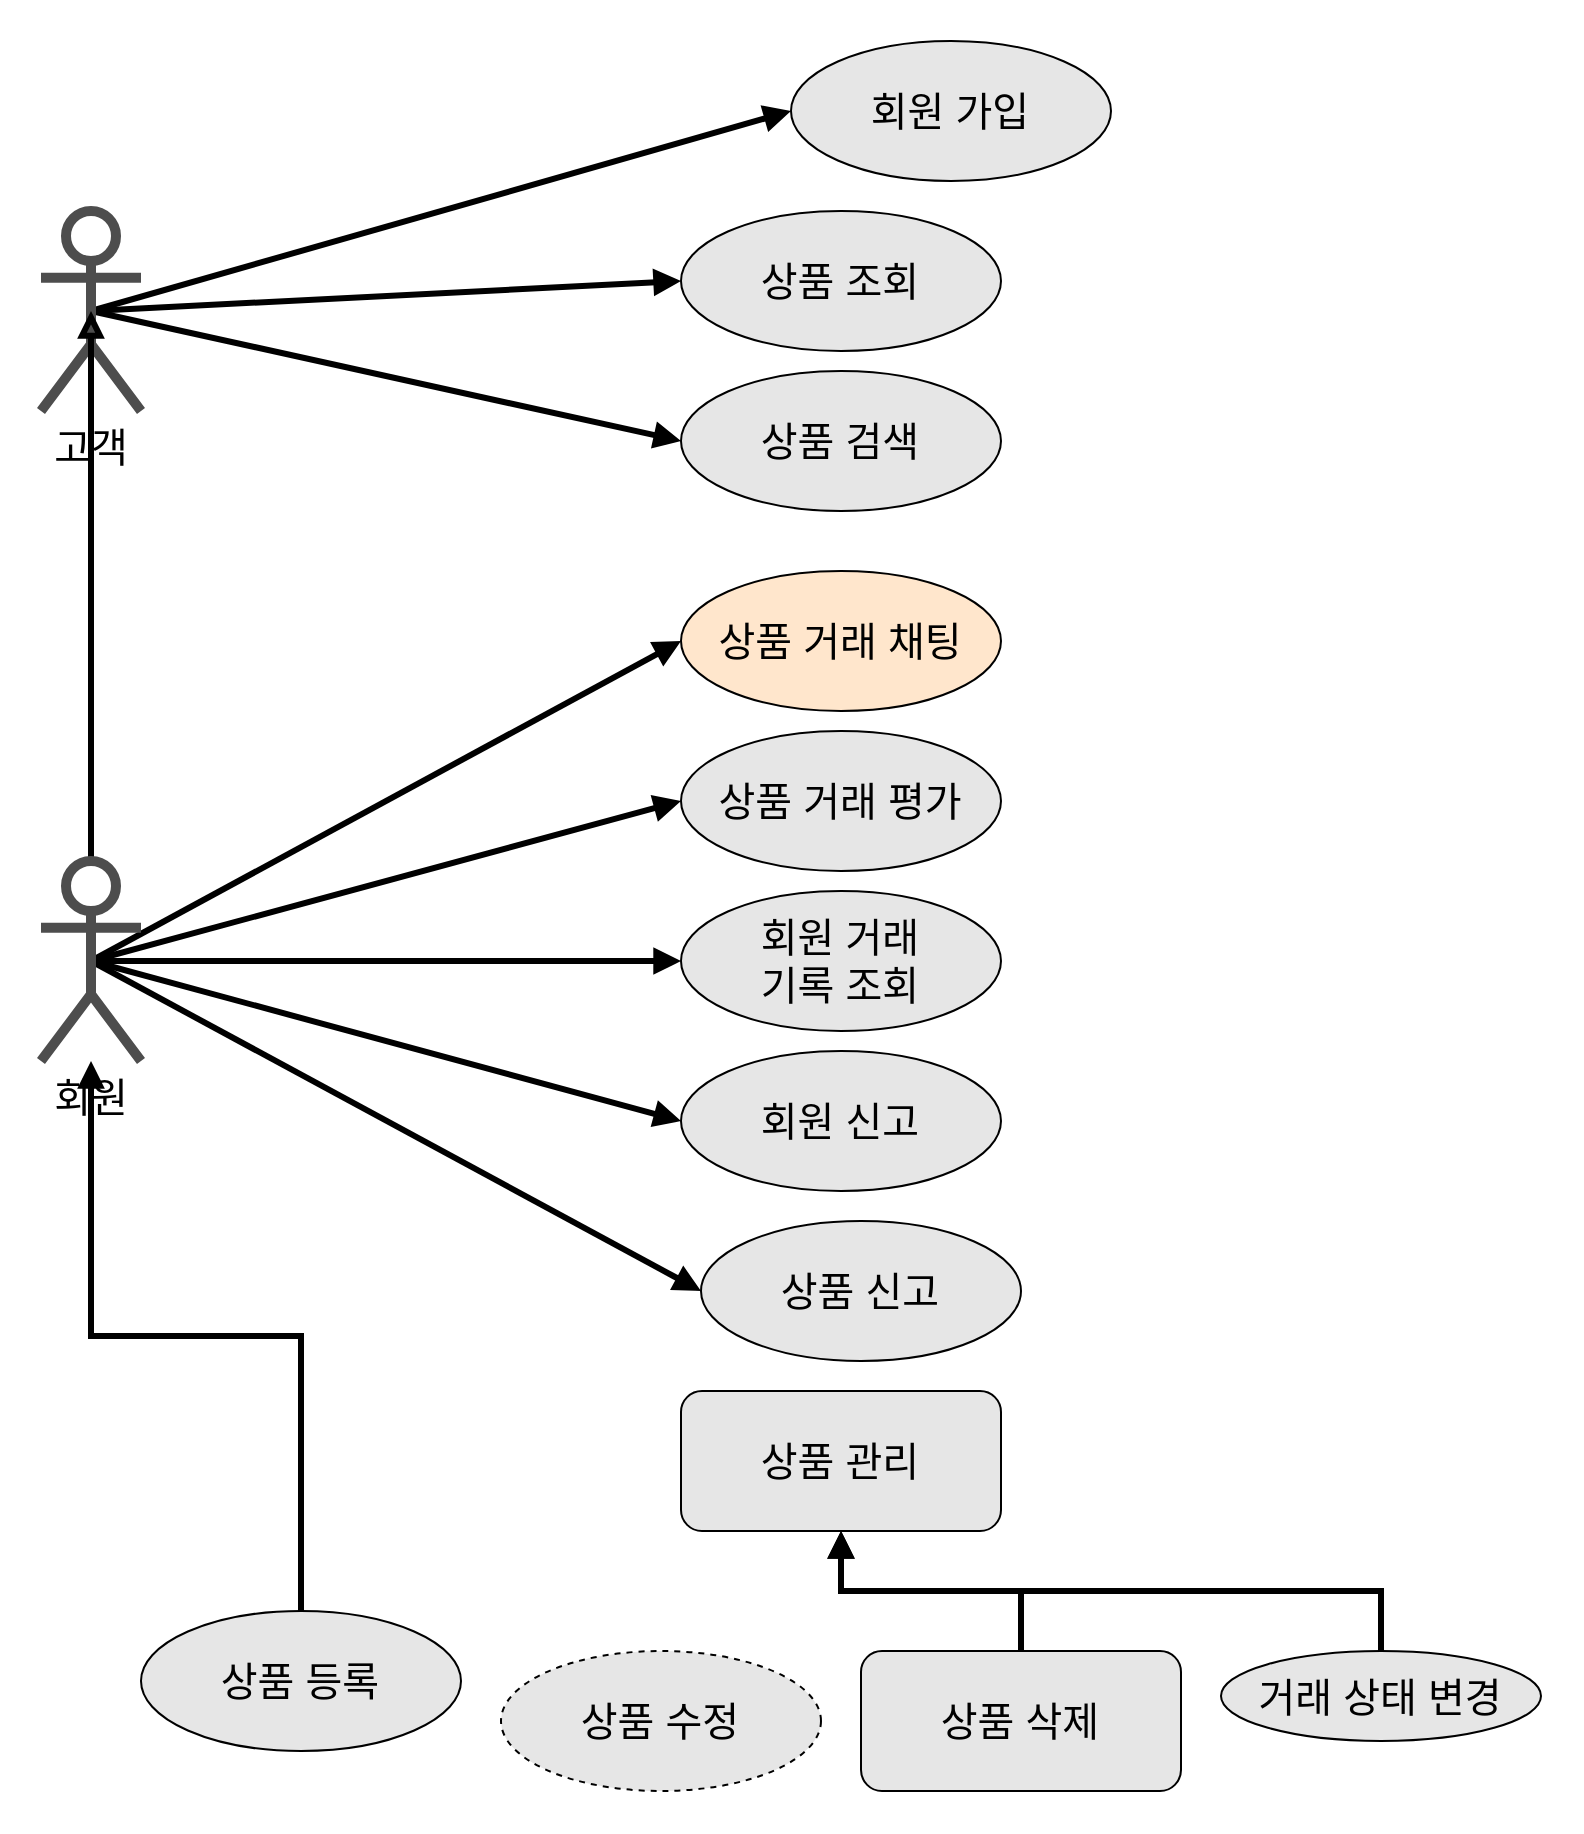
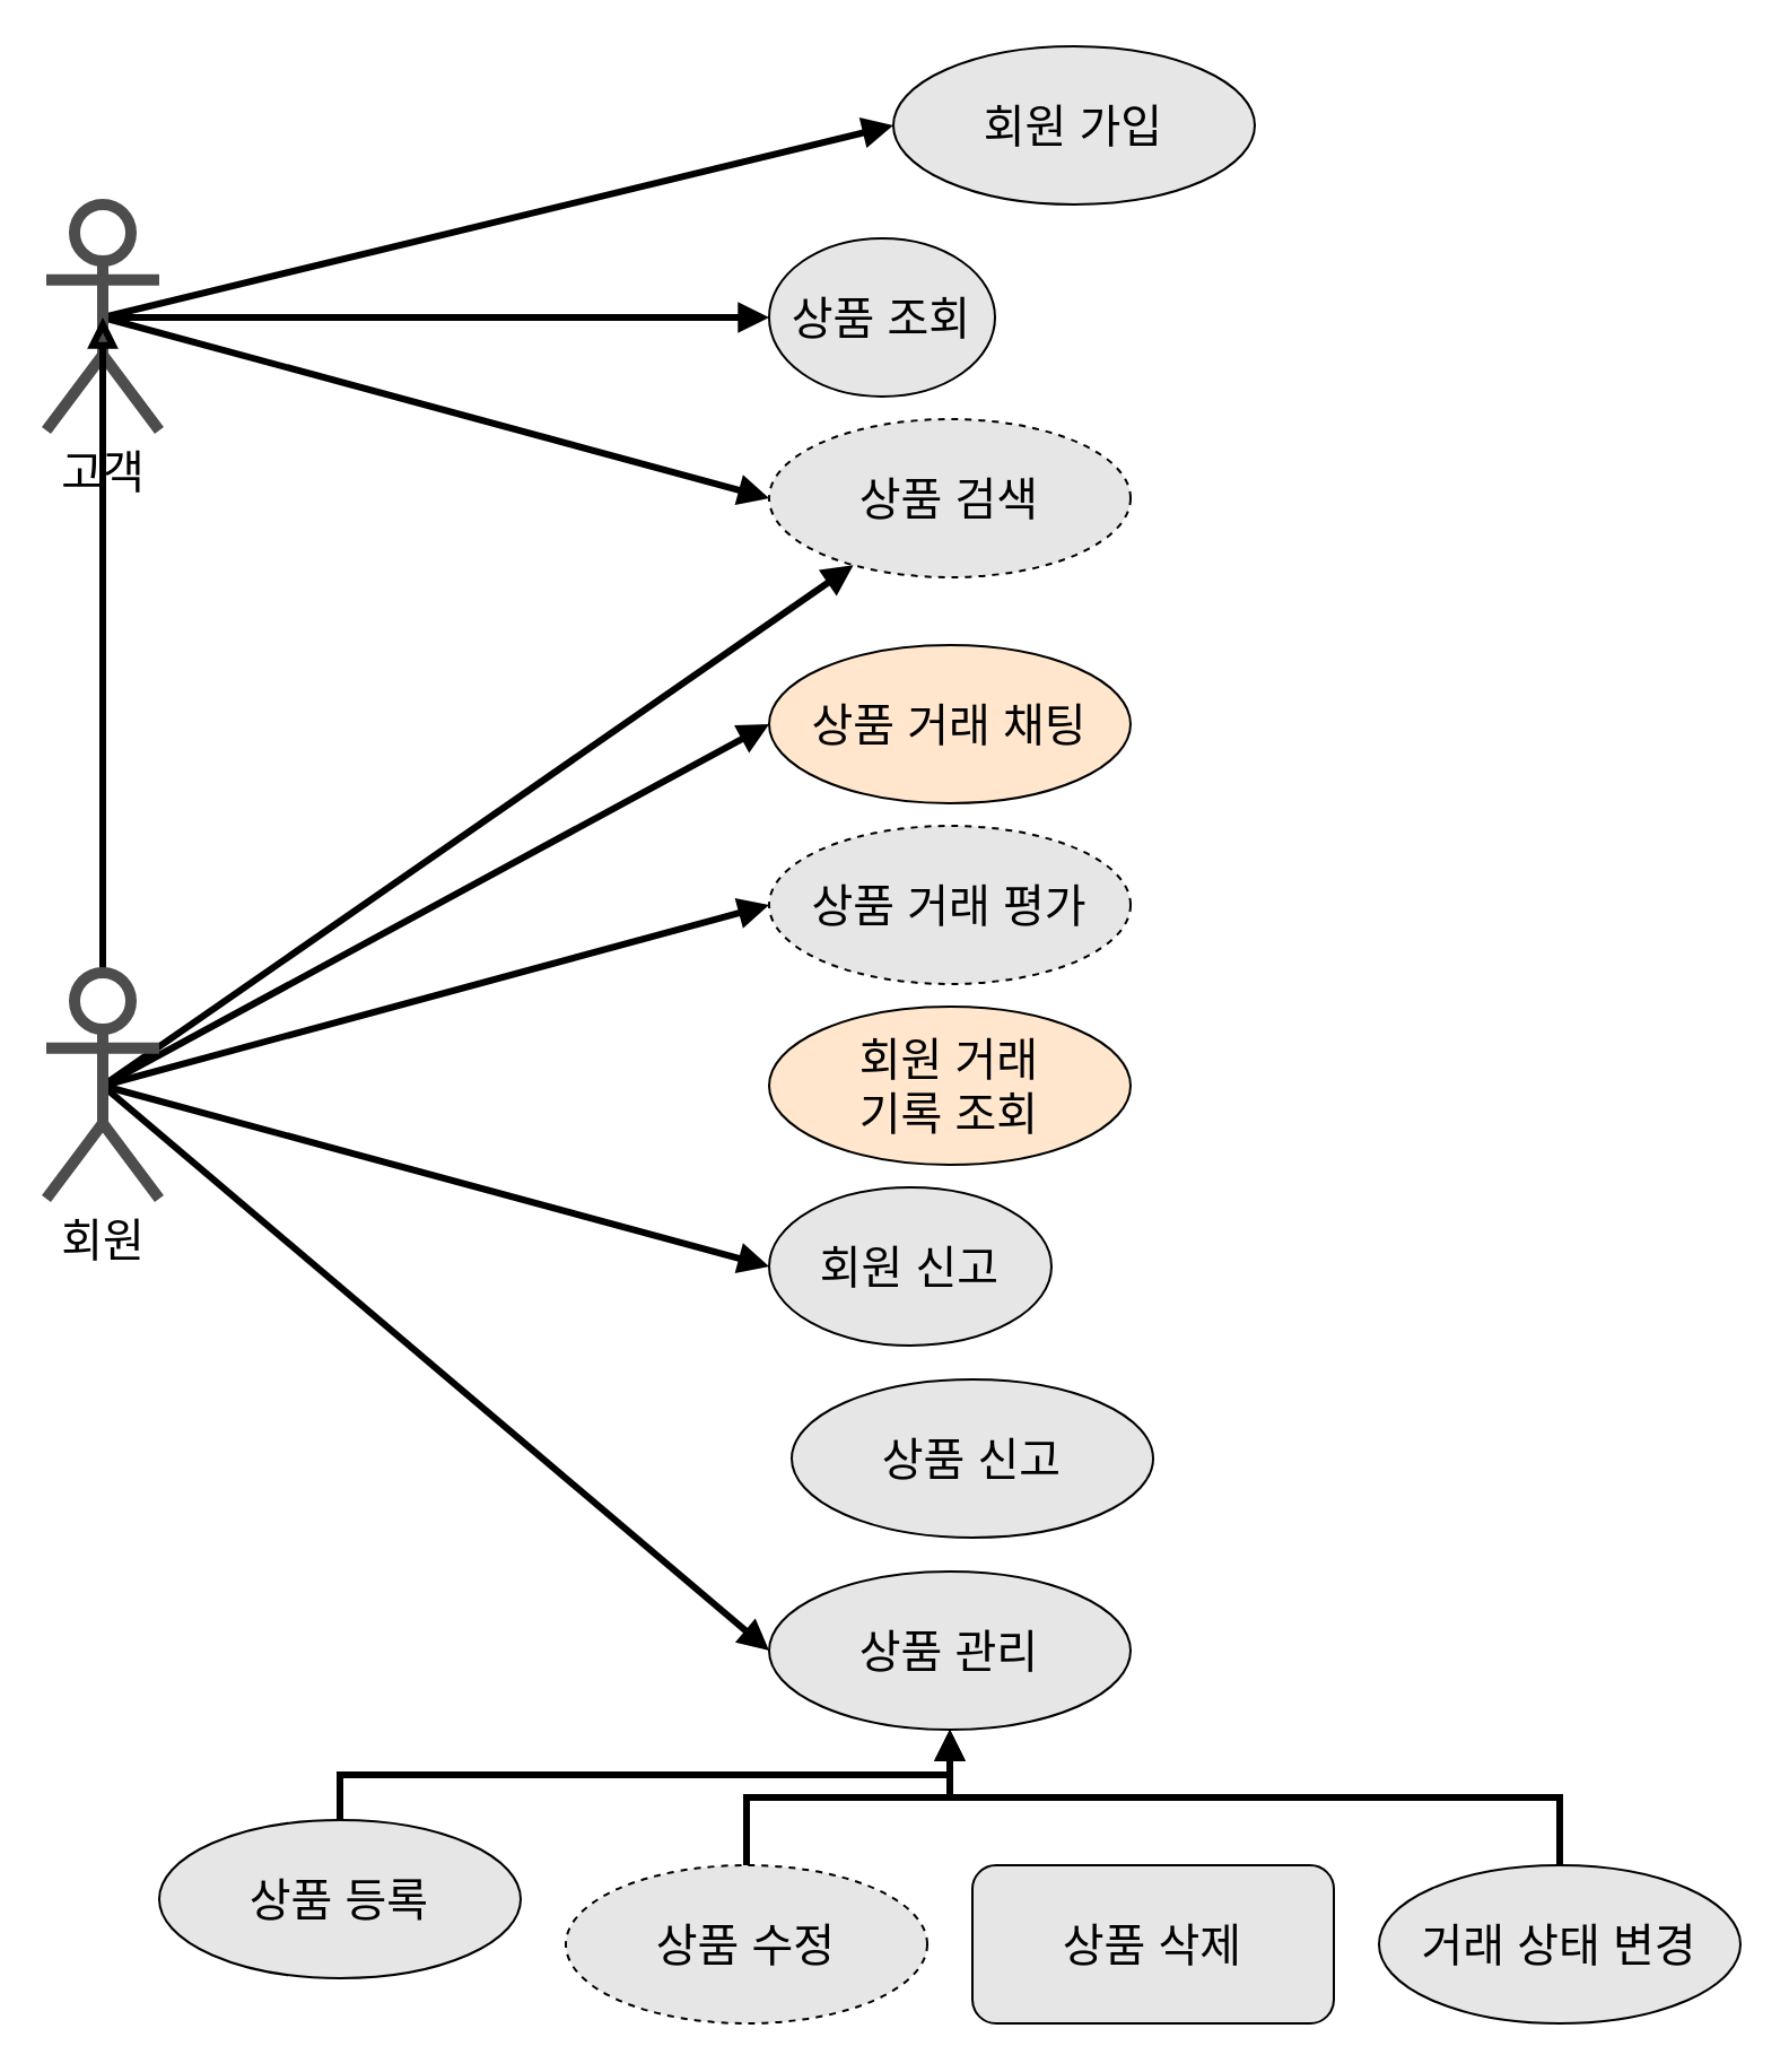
- <mxCell id="7" value="&lt;span style=&quot;font-size: 20px&quot;&gt;상품 조회&lt;/span&gt;" style="ellipse;whiteSpace=wrap;html=1;fillColor=#E6E6E6;" vertex="1" parent="1"><mxGeometry x="340" y="105" width="160" height="70" as="geometry" /></mxCell>
+ <mxCell id="7" value="&lt;span style=&quot;font-size: 20px&quot;&gt;상품 조회&lt;/span&gt;" style="ellipse;whiteSpace=wrap;html=1;fillColor=#E6E6E6;" vertex="1" parent="1"><mxGeometry x="340" y="105" width="100" height="70" as="geometry" /></mxCell>
- <mxCell id="5" value="고객" style="shape=umlActor;verticalLabelPosition=bottom;verticalAlign=top;html=1;outlineConnect=0;fontSize=20;strokeWidth=5;strokeColor=#4D4D4D;" vertex="1" parent="1"><mxGeometry x="20" y="105" width="50" height="100" as="geometry" /></mxCell>
+ <mxCell id="5" value="고객" style="shape=umlActor;verticalLabelPosition=bottom;verticalAlign=top;html=1;outlineConnect=0;fontSize=20;strokeWidth=5;strokeColor=#4D4D4D;" vertex="1" parent="1"><mxGeometry x="20" y="90" width="50" height="100" as="geometry" /></mxCell>
- <mxCell id="8" value="&lt;span style=&quot;font-size: 20px&quot;&gt;상품 검색&lt;/span&gt;" style="ellipse;whiteSpace=wrap;html=1;fillColor=#E6E6E6;" vertex="1" parent="1"><mxGeometry x="340" y="185" width="160" height="70" as="geometry" /></mxCell>
+ <mxCell id="8" value="&lt;span style=&quot;font-size: 20px&quot;&gt;상품 검색&lt;/span&gt;" style="ellipse;whiteSpace=wrap;html=1;fillColor=#E6E6E6;dashed=1;" vertex="1" parent="1"><mxGeometry x="340" y="185" width="160" height="70" as="geometry" /></mxCell>
- <mxCell id="28" value="&lt;span style=&quot;font-size: 20px&quot;&gt;상품 거래 평가&lt;/span&gt;" style="ellipse;whiteSpace=wrap;html=1;fillColor=#E6E6E6;" vertex="1" parent="1"><mxGeometry x="340" y="365" width="160" height="70" as="geometry" /></mxCell>
+ <mxCell id="28" value="&lt;span style=&quot;font-size: 20px&quot;&gt;상품 거래 평가&lt;/span&gt;" style="ellipse;whiteSpace=wrap;html=1;fillColor=#E6E6E6;dashed=1;" vertex="1" parent="1"><mxGeometry x="340" y="365" width="160" height="70" as="geometry" /></mxCell>
- <mxCell id="10" style="edgeStyle=none;rounded=0;orthogonalLoop=1;jettySize=auto;html=1;exitX=0.5;exitY=0.5;exitDx=0;exitDy=0;exitPerimeter=0;fontSize=20;endArrow=block;endFill=1;strokeWidth=3;entryX=0;entryY=0.5;entryDx=0;entryDy=0;" edge="1" parent="1" source="16" target="20"><mxGeometry relative="1" as="geometry" /></mxCell>
- <mxCell id="20" value="&lt;span style=&quot;font-size: 20px&quot;&gt;회원 거래&lt;br&gt;기록 조회&lt;/span&gt;" style="ellipse;whiteSpace=wrap;html=1;fillColor=#E6E6E6;" vertex="1" parent="1"><mxGeometry x="340" y="445" width="160" height="70" as="geometry" /></mxCell>
+ <mxCell id="20" value="&lt;span style=&quot;font-size: 20px&quot;&gt;회원 거래&lt;br&gt;기록 조회&lt;/span&gt;" style="ellipse;whiteSpace=wrap;html=1;fillColor=#ffe6cc;" vertex="1" parent="1"><mxGeometry x="340" y="445" width="160" height="70" as="geometry" /></mxCell>
- <mxCell id="29" value="&lt;span style=&quot;font-size: 20px&quot;&gt;회원 신고&lt;br&gt;&lt;/span&gt;" style="ellipse;whiteSpace=wrap;html=1;fillColor=#E6E6E6;" vertex="1" parent="1"><mxGeometry x="340" y="525" width="160" height="70" as="geometry" /></mxCell>
+ <mxCell id="29" value="&lt;span style=&quot;font-size: 20px&quot;&gt;회원 신고&lt;br&gt;&lt;/span&gt;" style="ellipse;whiteSpace=wrap;html=1;fillColor=#E6E6E6;" vertex="1" parent="1"><mxGeometry x="340" y="525" width="125" height="70" as="geometry" /></mxCell>
- <mxCell id="13" style="edgeStyle=none;rounded=0;orthogonalLoop=1;jettySize=auto;html=1;exitX=0.5;exitY=0.5;exitDx=0;exitDy=0;exitPerimeter=0;fontSize=20;endArrow=block;endFill=1;strokeWidth=3;entryX=0;entryY=0.5;entryDx=0;entryDy=0;" edge="1" parent="1" source="16" target="30"><mxGeometry relative="1" as="geometry" /></mxCell>
+ <mxCell id="13" style="edgeStyle=none;rounded=0;orthogonalLoop=1;jettySize=auto;html=1;exitX=0.5;exitY=0.5;exitDx=0;exitDy=0;exitPerimeter=0;fontSize=20;endArrow=block;endFill=1;strokeWidth=3;" edge="1" parent="1" source="16" target="8"><mxGeometry relative="1" as="geometry" /></mxCell>
+ <mxCell id="11" style="edgeStyle=none;rounded=0;orthogonalLoop=1;jettySize=auto;html=1;exitX=0.5;exitY=0.5;exitDx=0;exitDy=0;exitPerimeter=0;fontSize=20;endArrow=block;endFill=1;strokeWidth=3;entryX=0;entryY=0.5;entryDx=0;entryDy=0;" edge="1" parent="1" source="16" target="25"><mxGeometry relative="1" as="geometry" /></mxCell>
- <mxCell id="17" style="edgeStyle=orthogonalEdgeStyle;rounded=0;orthogonalLoop=1;jettySize=auto;html=1;exitX=0.5;exitY=0;exitDx=0;exitDy=0;fontSize=20;endArrow=block;endFill=1;strokeWidth=3;" edge="1" parent="1" source="18" target="16"><mxGeometry relative="1" as="geometry" /></mxCell>
+ <mxCell id="17" style="edgeStyle=orthogonalEdgeStyle;rounded=0;orthogonalLoop=1;jettySize=auto;html=1;exitX=0.5;exitY=0;exitDx=0;exitDy=0;fontSize=20;endArrow=block;endFill=1;strokeWidth=3;" edge="1" parent="1" source="18" target="25"><mxGeometry relative="1" as="geometry" /></mxCell>
- <mxCell id="25" value="&lt;font style=&quot;font-size: 20px&quot;&gt;상품 관리&lt;/font&gt;" style="whiteSpace=wrap;html=1;fillColor=#E6E6E6;rounded=1;" vertex="1" parent="1"><mxGeometry x="340" y="695" width="160" height="70" as="geometry" /></mxCell>
+ <mxCell id="25" value="&lt;font style=&quot;font-size: 20px&quot;&gt;상품 관리&lt;/font&gt;" style="ellipse;whiteSpace=wrap;html=1;fillColor=#E6E6E6;" vertex="1" parent="1"><mxGeometry x="340" y="695" width="160" height="70" as="geometry" /></mxCell>
+ <mxCell id="21" style="edgeStyle=orthogonalEdgeStyle;rounded=0;orthogonalLoop=1;jettySize=auto;html=1;exitX=0.5;exitY=0;exitDx=0;exitDy=0;fontSize=20;endArrow=block;endFill=1;strokeWidth=3;" edge="1" parent="1" source="22" target="25"><mxGeometry relative="1" as="geometry" /></mxCell>
- <mxCell id="23" style="edgeStyle=orthogonalEdgeStyle;rounded=0;orthogonalLoop=1;jettySize=auto;html=1;exitX=0.5;exitY=0;exitDx=0;exitDy=0;fontSize=20;endArrow=block;endFill=1;strokeWidth=3;" edge="1" parent="1" source="24" target="25"><mxGeometry relative="1" as="geometry" /></mxCell>
- <mxCell id="27" value="&lt;font style=&quot;font-size: 20px&quot;&gt;거래 상태 변경&lt;/font&gt;" style="ellipse;whiteSpace=wrap;html=1;fillColor=#E6E6E6;" vertex="1" parent="1"><mxGeometry x="610" y="825" width="160" height="45" as="geometry" /></mxCell>
+ <mxCell id="27" value="&lt;font style=&quot;font-size: 20px&quot;&gt;거래 상태 변경&lt;/font&gt;" style="ellipse;whiteSpace=wrap;html=1;fillColor=#E6E6E6;" vertex="1" parent="1"><mxGeometry x="610" y="825" width="160" height="70" as="geometry" /></mxCell>
